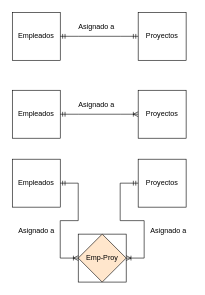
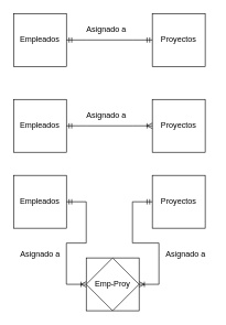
- <mxCell id="14" value="Emp-Proy" style="rhombus;whiteSpace=wrap;html=1;fillColor=#ffe6cc;" vertex="1" parent="1"><mxGeometry x="130" y="390" width="80" height="80" as="geometry" /></mxCell>
+ <mxCell id="14" value="Emp-Proy" style="rhombus;whiteSpace=wrap;html=1;" vertex="1" parent="1"><mxGeometry x="130" y="390" width="80" height="80" as="geometry" /></mxCell>
